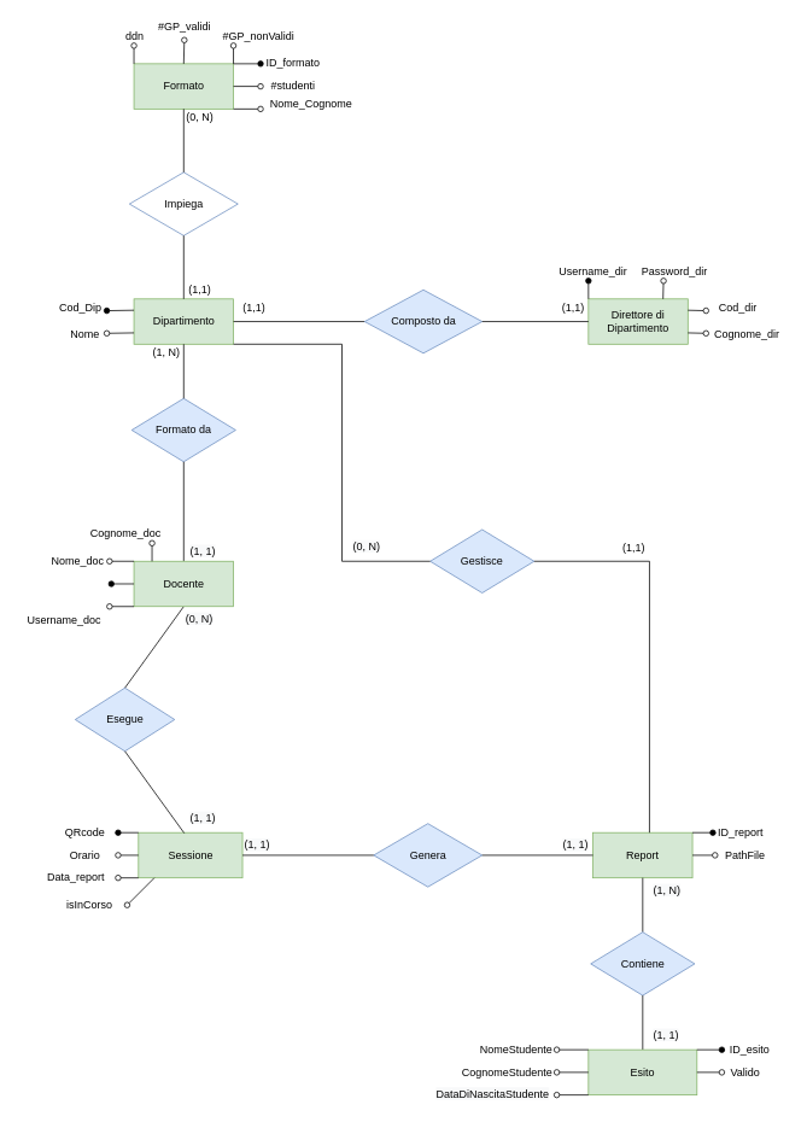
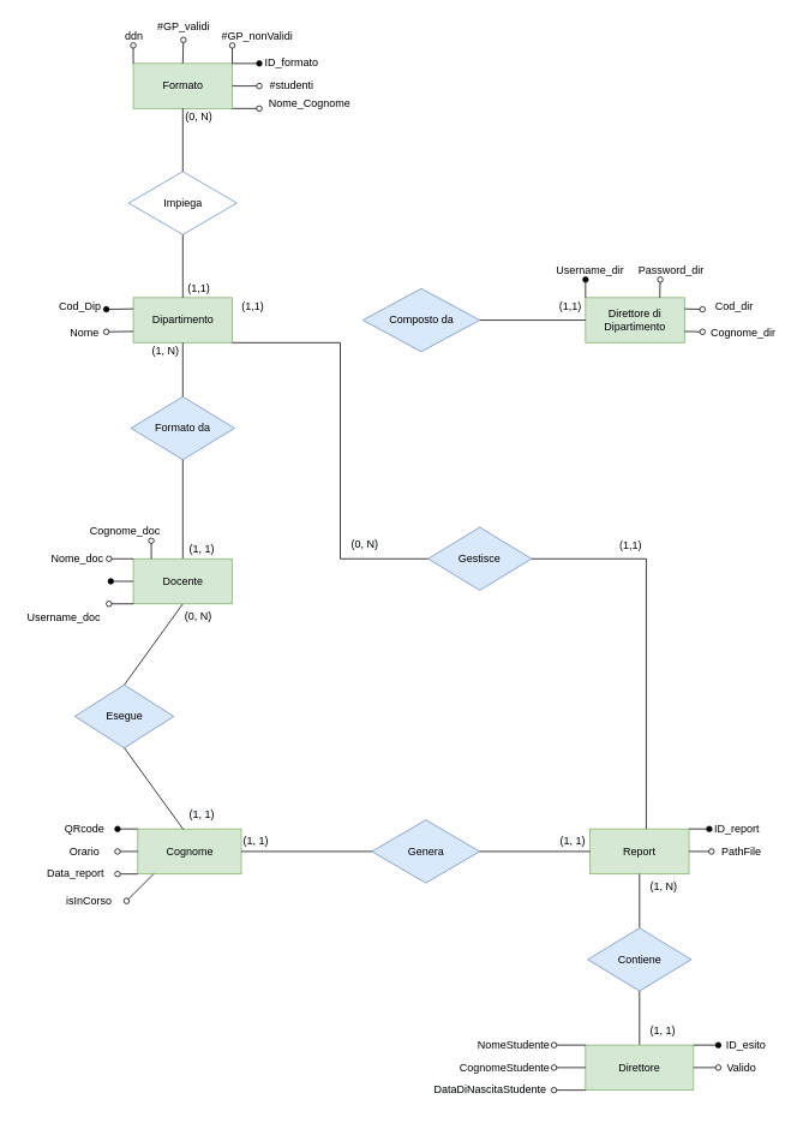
- <mxCell id="4" value="" style="endArrow=none;html=1;rounded=0;entryX=1;entryY=0.5;entryDx=0;entryDy=0;exitX=0;exitY=0.5;exitDx=0;exitDy=0;startArrow=none;" parent="1" source="86" target="2" edge="1"><mxGeometry width="50" height="50" relative="1" as="geometry"><mxPoint x="527.5" y="430" as="sourcePoint" /><mxPoint x="517.5" y="480" as="targetPoint" /></mxGeometry></mxCell>
- <mxCell id="9" value="Sessione" style="rounded=0;whiteSpace=wrap;html=1;fillColor=#d5e8d4;strokeColor=#82b366;" parent="1" vertex="1"><mxGeometry x="152.5" y="920" width="115" height="50" as="geometry" /></mxCell>
+ <mxCell id="9" value="Cognome" style="rounded=0;whiteSpace=wrap;html=1;fillColor=#d5e8d4;strokeColor=#82b366;" parent="1" vertex="1"><mxGeometry x="152.5" y="920" width="115" height="50" as="geometry" /></mxCell>
- <mxCell id="20" value="Esito" style="rounded=0;whiteSpace=wrap;html=1;fillColor=#d5e8d4;strokeColor=#82b366;" parent="1" vertex="1"><mxGeometry x="650" y="1160" width="120" height="50" as="geometry" /></mxCell>
+ <mxCell id="20" value="Direttore" style="rounded=0;whiteSpace=wrap;html=1;fillColor=#d5e8d4;strokeColor=#82b366;" parent="1" vertex="1"><mxGeometry x="650" y="1160" width="120" height="50" as="geometry" /></mxCell>
